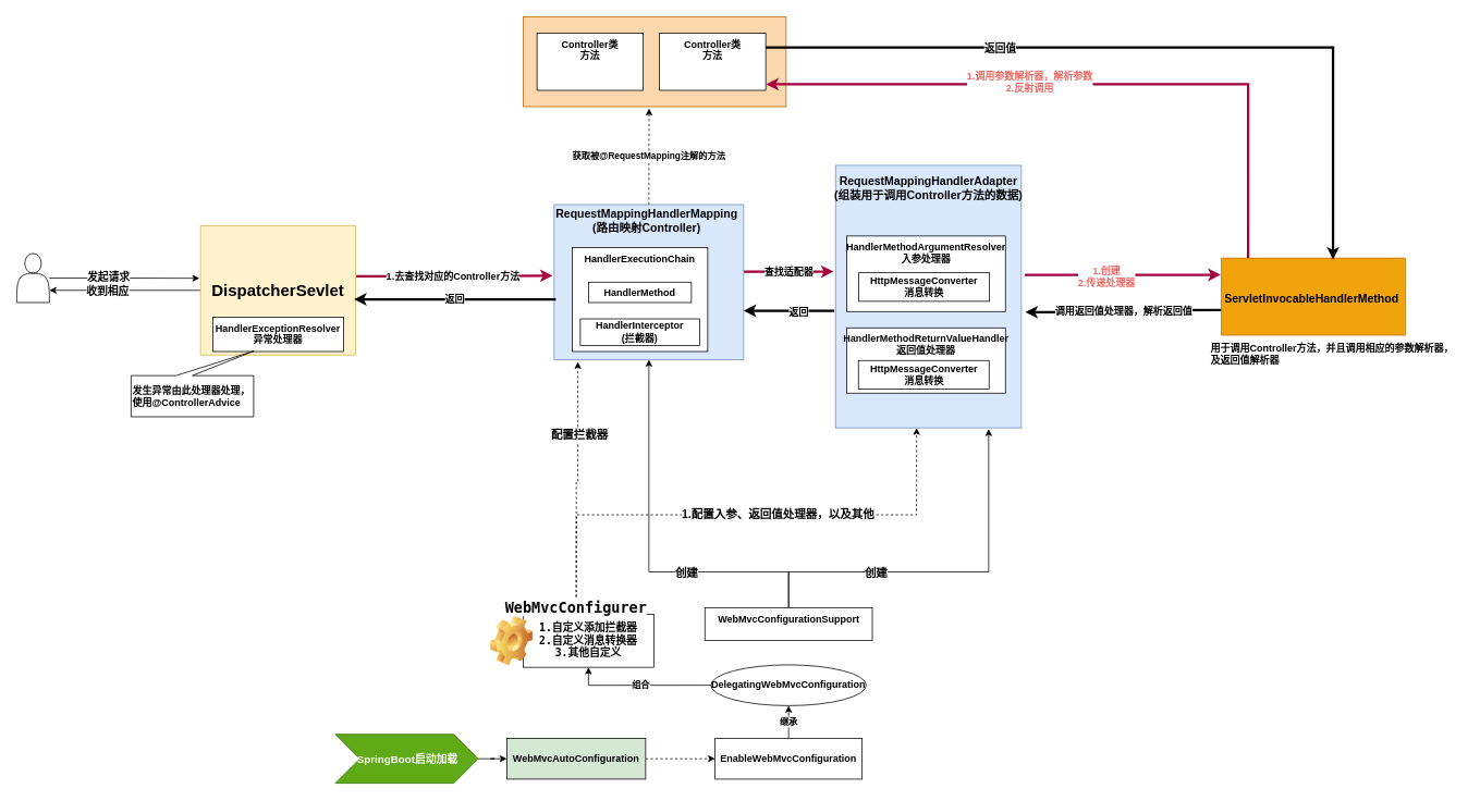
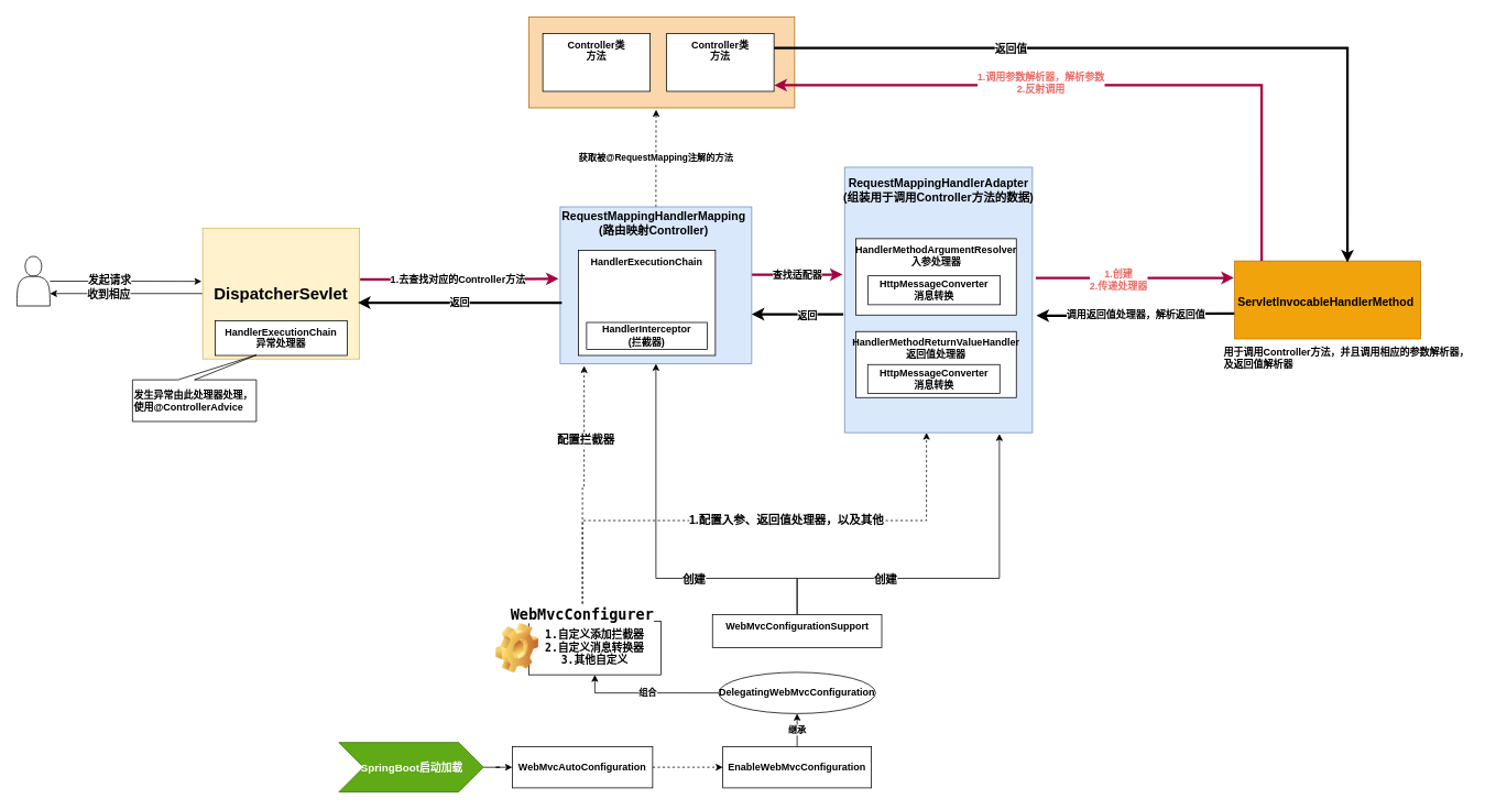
- <mxCell id="38" value="HandlerMethod" style="rounded=0;whiteSpace=wrap;html=1;fontColor=#000000;align=center;verticalAlign=top;fontStyle=1" vertex="1" parent="1"><mxGeometry x="720" y="345" width="126" height="25" as="geometry" /></mxCell>
- <mxCell id="55" value="HandlerExceptionResolver&lt;br&gt;异常处理器" style="rounded=0;whiteSpace=wrap;html=1;fontColor=#000000;align=center;verticalAlign=top;fontStyle=1" vertex="1" parent="1"><mxGeometry x="260" y="388" width="160" height="42" as="geometry" /></mxCell>
+ <mxCell id="55" value="HandlerExecutionChain&lt;br&gt;异常处理器" style="rounded=0;whiteSpace=wrap;html=1;fontColor=#000000;align=center;verticalAlign=top;fontStyle=1" vertex="1" parent="1"><mxGeometry x="260" y="388" width="160" height="42" as="geometry" /></mxCell>
- <mxCell id="3" value="WebMvcAutoConfiguration" style="rounded=0;whiteSpace=wrap;html=1;fillColor=#d5e8d4;fontStyle=1;" vertex="1" parent="1"><mxGeometry x="620" y="903.87" width="170" height="50" as="geometry" /></mxCell>
+ <mxCell id="3" value="WebMvcAutoConfiguration" style="rounded=0;whiteSpace=wrap;html=1;fillColor=#ffffff;fontStyle=1" vertex="1" parent="1"><mxGeometry x="620" y="903.87" width="170" height="50" as="geometry" /></mxCell>
